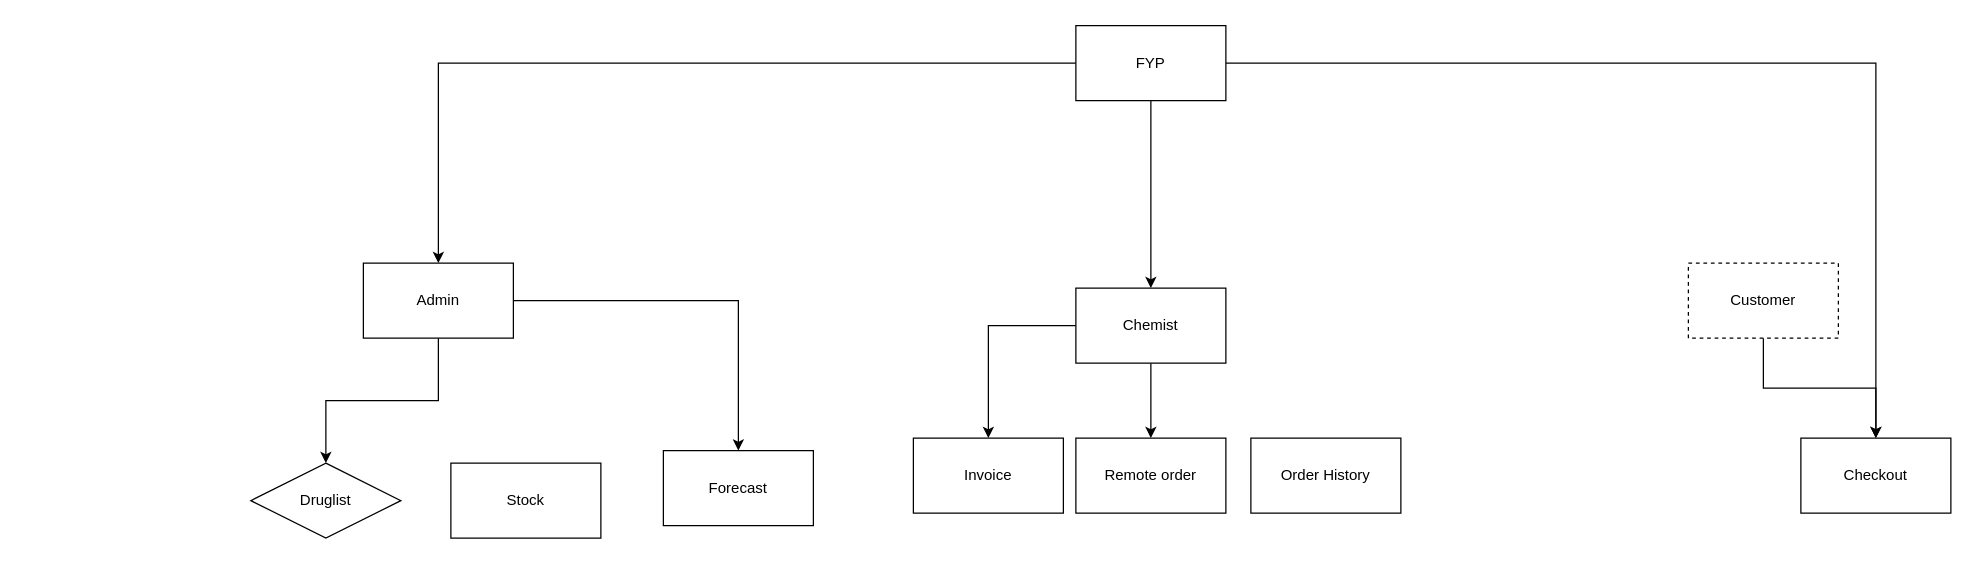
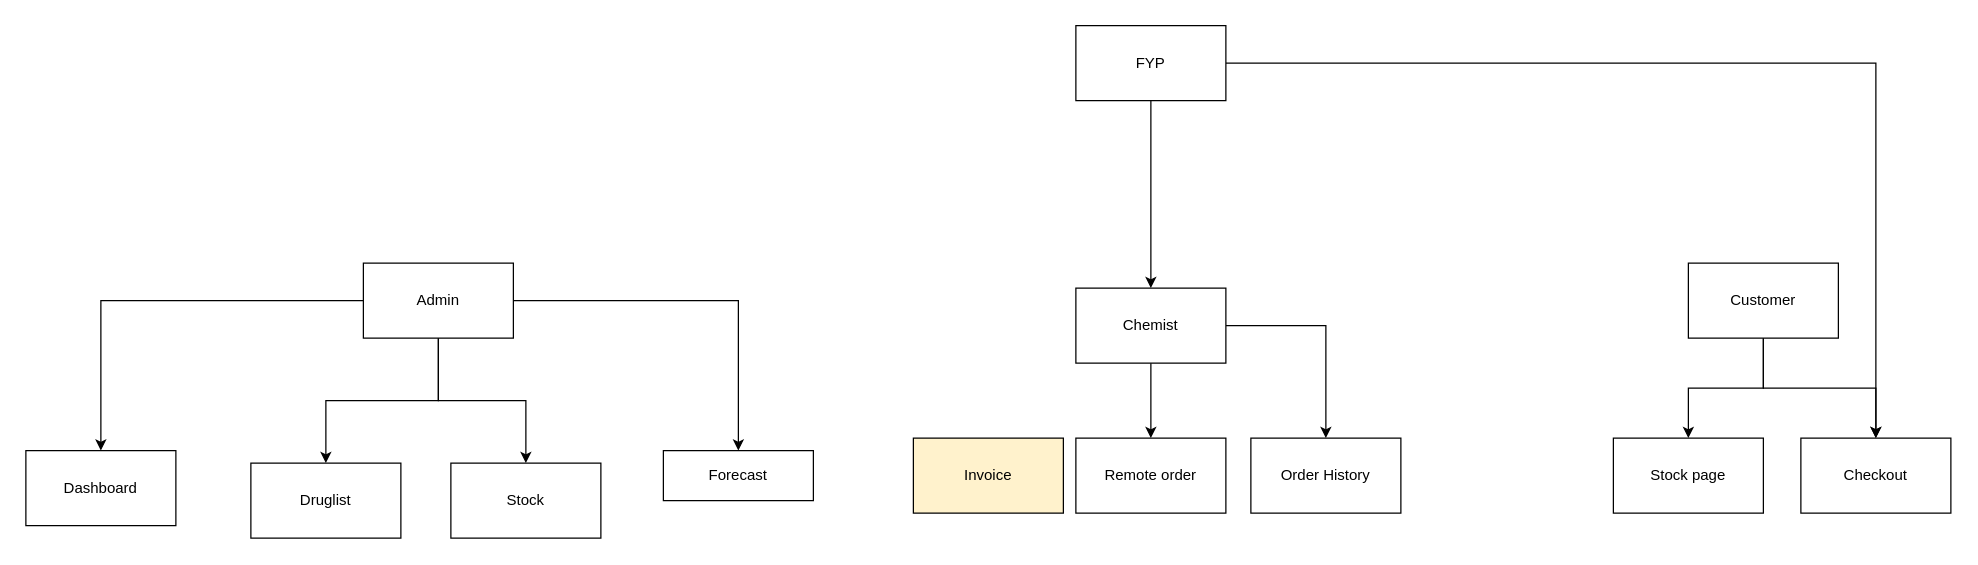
- <mxCell id="2" value="" style="edgeStyle=orthogonalEdgeStyle;rounded=0;orthogonalLoop=1;jettySize=auto;html=1;" edge="1" parent="1" source="5" target="10"><mxGeometry relative="1" as="geometry" /></mxCell>
+ <mxCell id="6" value="" style="edgeStyle=orthogonalEdgeStyle;rounded=0;orthogonalLoop=1;jettySize=auto;html=1;" edge="1" parent="1" source="10" target="18"><mxGeometry relative="1" as="geometry" /></mxCell>
- <mxCell id="17" value="Customer" style="whiteSpace=wrap;html=1;rounded=0;dashed=1;" vertex="1" parent="1"><mxGeometry x="1350" y="210" width="120" height="60" as="geometry" /></mxCell>
+ <mxCell id="17" value="Customer" style="whiteSpace=wrap;html=1;rounded=0;" vertex="1" parent="1"><mxGeometry x="1350" y="210" width="120" height="60" as="geometry" /></mxCell>
+ <mxCell id="12" value="" style="edgeStyle=orthogonalEdgeStyle;rounded=0;orthogonalLoop=1;jettySize=auto;html=1;" edge="1" parent="1" source="14" target="23"><mxGeometry relative="1" as="geometry" /></mxCell>
- <mxCell id="11" value="" style="edgeStyle=orthogonalEdgeStyle;rounded=0;orthogonalLoop=1;jettySize=auto;html=1;" edge="1" parent="1" source="14" target="22"><mxGeometry relative="1" as="geometry" /></mxCell>
+ <mxCell id="15" value="" style="edgeStyle=orthogonalEdgeStyle;rounded=0;orthogonalLoop=1;jettySize=auto;html=1;" edge="1" parent="1" source="17" target="25"><mxGeometry relative="1" as="geometry" /></mxCell>
+ <mxCell id="8" value="" style="edgeStyle=orthogonalEdgeStyle;rounded=0;orthogonalLoop=1;jettySize=auto;html=1;" edge="1" parent="1" source="10" target="20"><mxGeometry relative="1" as="geometry" /></mxCell>
- <mxCell id="22" value="Invoice" style="whiteSpace=wrap;html=1;rounded=0;" vertex="1" parent="1"><mxGeometry x="730" y="350" width="120" height="60" as="geometry" /></mxCell>
+ <mxCell id="22" value="Invoice" style="whiteSpace=wrap;html=1;rounded=0;fillColor=#fff2cc;" vertex="1" parent="1"><mxGeometry x="730" y="350" width="120" height="60" as="geometry" /></mxCell>
+ <mxCell id="25" value="Stock page" style="whiteSpace=wrap;html=1;rounded=0;" vertex="1" parent="1"><mxGeometry x="1290" y="350" width="120" height="60" as="geometry" /></mxCell>
+ <mxCell id="18" value="Dashboard" style="whiteSpace=wrap;html=1;rounded=0;" vertex="1" parent="1"><mxGeometry x="20" y="360" width="120" height="60" as="geometry" /></mxCell>
- <mxCell id="21" value="Forecast" style="whiteSpace=wrap;html=1;rounded=0;" vertex="1" parent="1"><mxGeometry x="530" y="360" width="120" height="60" as="geometry" /></mxCell>
+ <mxCell id="21" value="Forecast" style="whiteSpace=wrap;html=1;rounded=0;" vertex="1" parent="1"><mxGeometry x="530" y="360" width="120" height="40" as="geometry" /></mxCell>
- <mxCell id="19" value="Druglist" style="rhombus;whiteSpace=wrap;html=1;" vertex="1" parent="1"><mxGeometry x="200" y="370" width="120" height="60" as="geometry" /></mxCell>
+ <mxCell id="19" value="Druglist" style="whiteSpace=wrap;html=1;rounded=0;" vertex="1" parent="1"><mxGeometry x="200" y="370" width="120" height="60" as="geometry" /></mxCell>
